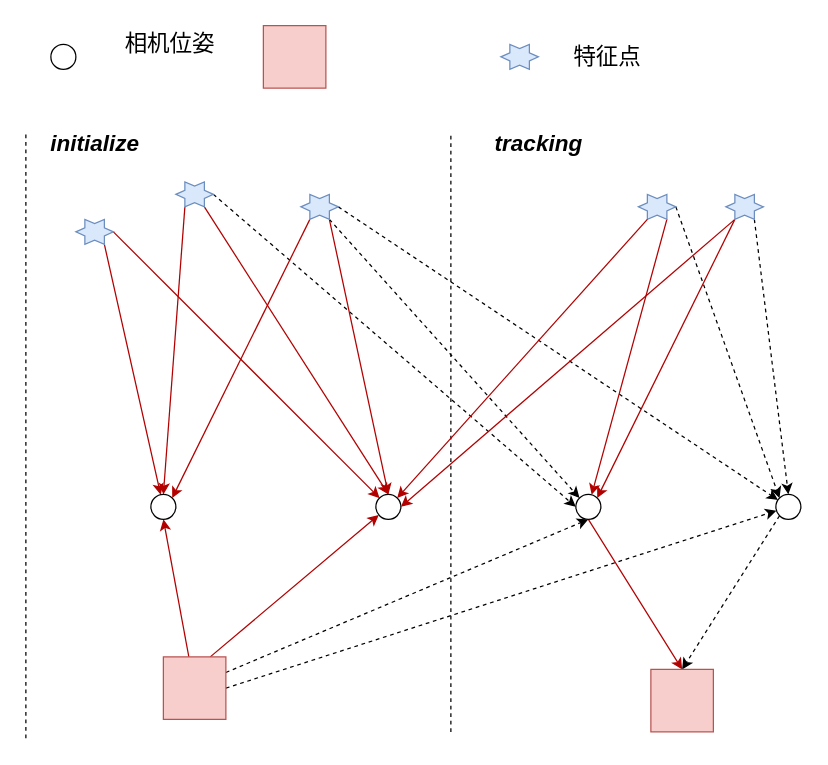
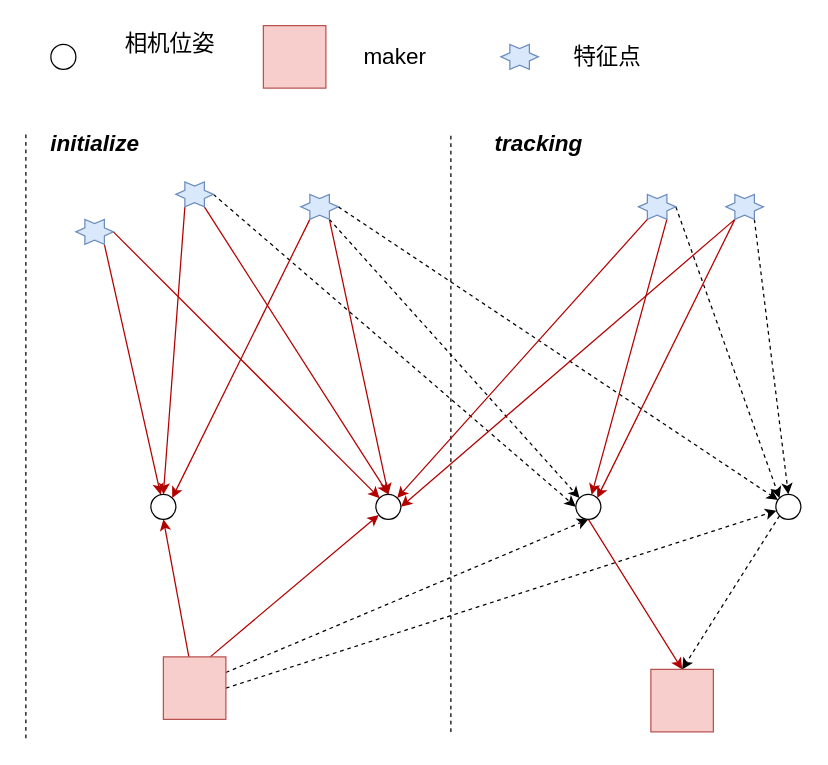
+ <mxCell id="39" value="&lt;span style=&quot;font-size: 18px&quot;&gt;maker&lt;br&gt;&lt;/span&gt;" style="text;html=1;align=center;verticalAlign=middle;resizable=0;points=[];autosize=1;" vertex="1" parent="1"><mxGeometry x="280" y="35" width="70" height="20" as="geometry" /></mxCell>
